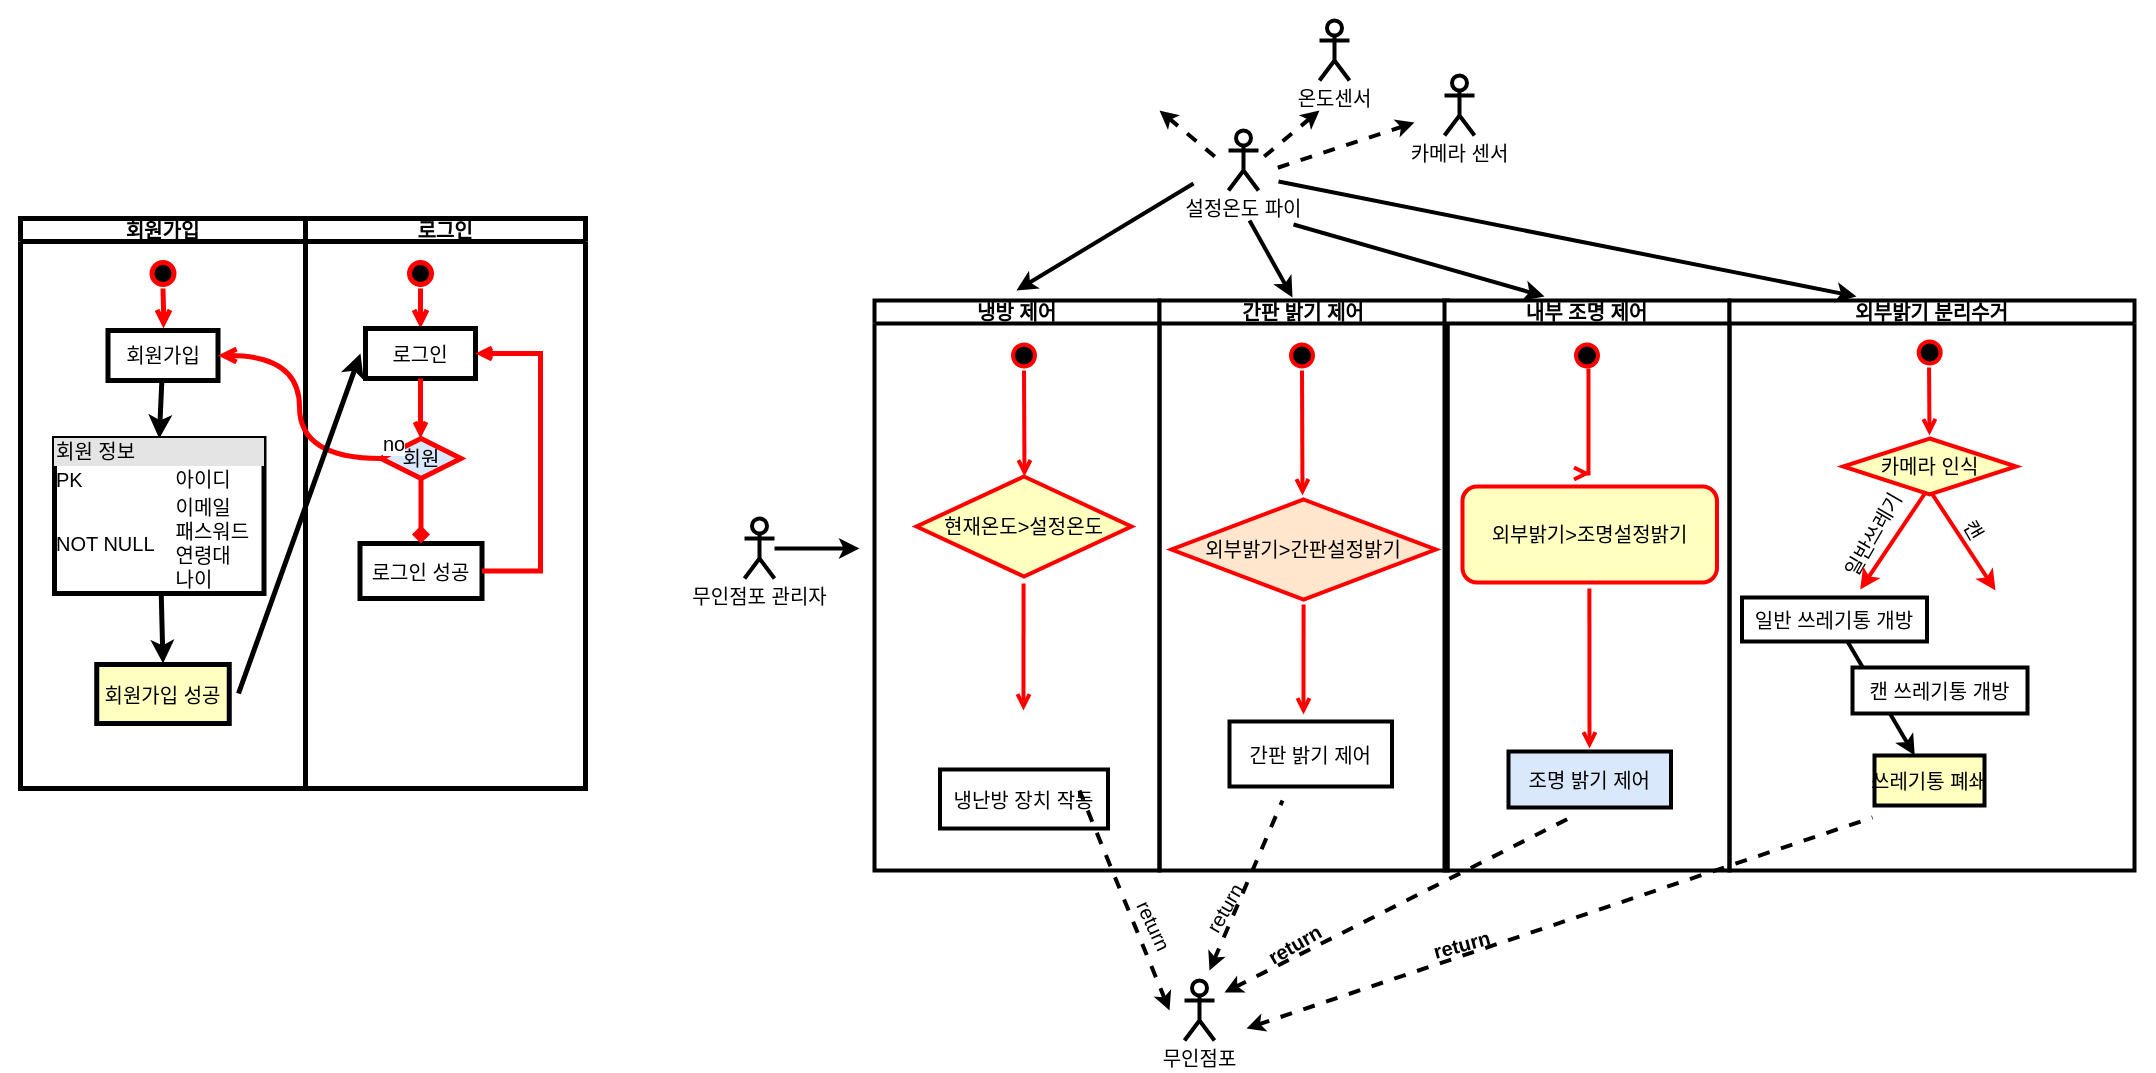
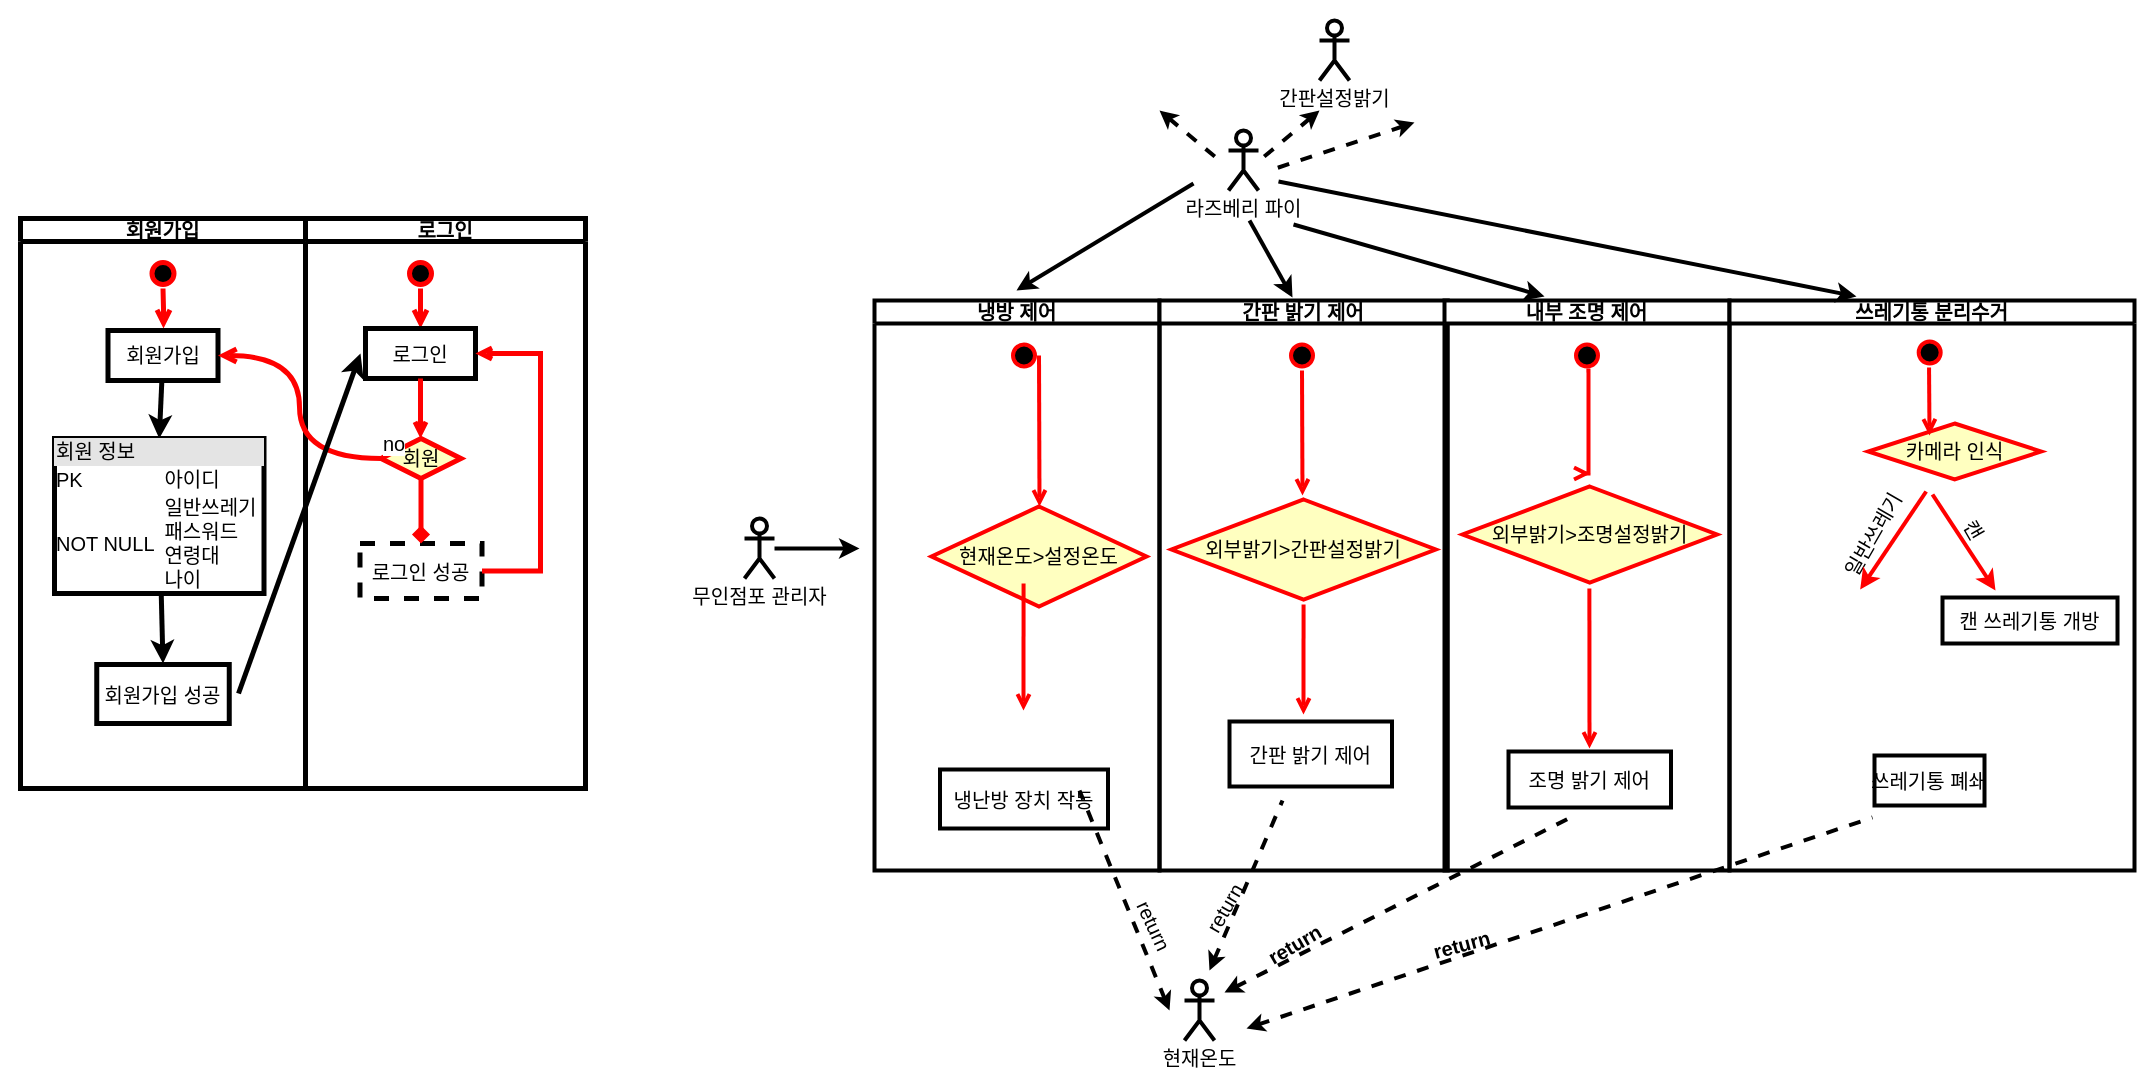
- <mxCell id="29" value="&lt;font style=&quot;font-size: 20px;&quot;&gt;온도센서&lt;/font&gt;" style="shape=umlActor;verticalLabelPosition=bottom;verticalAlign=top;html=1;outlineConnect=0;rounded=0;strokeWidth=4;" vertex="1" parent="1"><mxGeometry x="1319" y="20" width="30" height="60" as="geometry" /></mxCell>
+ <mxCell id="29" value="&lt;font style=&quot;font-size: 20px;&quot;&gt;간판설정밝기&lt;/font&gt;" style="shape=umlActor;verticalLabelPosition=bottom;verticalAlign=top;html=1;outlineConnect=0;rounded=0;strokeWidth=4;" vertex="1" parent="1"><mxGeometry x="1319" y="20" width="30" height="60" as="geometry" /></mxCell>
- <mxCell id="68" value="&lt;font style=&quot;font-size: 20px;&quot;&gt;카메라 센서&lt;/font&gt;" style="shape=umlActor;verticalLabelPosition=bottom;verticalAlign=top;html=1;outlineConnect=0;rounded=0;strokeWidth=4;" vertex="1" parent="1"><mxGeometry x="1444" y="75" width="30" height="60" as="geometry" /></mxCell>
- <mxCell id="45" value="&lt;font style=&quot;font-size: 20px;&quot;&gt;설정온도 파이&lt;/font&gt;" style="shape=umlActor;verticalLabelPosition=bottom;verticalAlign=top;html=1;outlineConnect=0;rounded=0;strokeWidth=4;" vertex="1" parent="1"><mxGeometry x="1228" y="130" width="30" height="60" as="geometry" /></mxCell>
+ <mxCell id="45" value="&lt;font style=&quot;font-size: 20px;&quot;&gt;라즈베리 파이&lt;/font&gt;" style="shape=umlActor;verticalLabelPosition=bottom;verticalAlign=top;html=1;outlineConnect=0;rounded=0;strokeWidth=4;" vertex="1" parent="1"><mxGeometry x="1228" y="130" width="30" height="60" as="geometry" /></mxCell>
- <mxCell id="55" value="외부밝기 분리수거" style="swimlane;whiteSpace=wrap;rounded=0;startSize=23;strokeWidth=4;fontSize=20;" vertex="1" parent="1"><mxGeometry x="1729" y="300" width="405" height="570" as="geometry" /></mxCell>
+ <mxCell id="55" value="쓰레기통 분리수거" style="swimlane;whiteSpace=wrap;rounded=0;startSize=23;strokeWidth=4;fontSize=20;" vertex="1" parent="1"><mxGeometry x="1729" y="300" width="405" height="570" as="geometry" /></mxCell>
- <mxCell id="10" value="회원" style="rhombus;whiteSpace=wrap;html=1;fontColor=#000000;fillColor=#dae8fc;strokeColor=#ff0000;rounded=0;strokeWidth=5;fontSize=20;" vertex="1" parent="2"><mxGeometry x="75.5" y="220" width="80" height="40" as="geometry" /></mxCell>
+ <mxCell id="10" value="회원" style="rhombus;whiteSpace=wrap;html=1;fontColor=#000000;fillColor=#ffffc0;strokeColor=#ff0000;rounded=0;strokeWidth=5;fontSize=20;" vertex="1" parent="2"><mxGeometry x="75.5" y="220" width="80" height="40" as="geometry" /></mxCell>
- <mxCell id="57" value="&lt;font style=&quot;font-size: 20px;&quot;&gt;카메라 인식&lt;/font&gt;" style="rhombus;whiteSpace=wrap;html=1;fontColor=#000000;fillColor=#ffffc0;strokeColor=#ff0000;rounded=0;strokeWidth=4;" vertex="1" parent="55"><mxGeometry x="113.68" y="138" width="173" height="56" as="geometry" /></mxCell>
+ <mxCell id="57" value="&lt;font style=&quot;font-size: 20px;&quot;&gt;카메라 인식&lt;/font&gt;" style="rhombus;whiteSpace=wrap;html=1;fontColor=#000000;fillColor=#ffffc0;strokeColor=#ff0000;rounded=0;strokeWidth=4;" vertex="1" parent="55"><mxGeometry x="138.68" y="123" width="173" height="56" as="geometry" /></mxCell>
- <mxCell id="25" value="&lt;div style=&quot;box-sizing: border-box; width: 100%; background: rgb(228, 228, 228); padding: 2px; font-size: 20px;&quot;&gt;회원 정보&lt;/div&gt;&lt;table cellspacing=&quot;0&quot; cellpadding=&quot;2&quot; style=&quot;width: 100%; font-size: 20px;&quot;&gt;&lt;tbody style=&quot;font-size: 20px;&quot;&gt;&lt;tr style=&quot;font-size: 20px;&quot;&gt;&lt;td style=&quot;font-size: 20px;&quot;&gt;PK&lt;/td&gt;&lt;td style=&quot;font-size: 20px;&quot;&gt;아이디&lt;/td&gt;&lt;/tr&gt;&lt;tr style=&quot;font-size: 20px;&quot;&gt;&lt;td style=&quot;font-size: 20px;&quot;&gt;&lt;p style=&quot;font-size: 20px;&quot;&gt;NOT NULL&lt;/p&gt;&lt;/td&gt;&lt;td style=&quot;font-size: 20px;&quot;&gt;이메일&lt;br style=&quot;font-size: 20px;&quot;&gt;패스워드&lt;br style=&quot;font-size: 20px;&quot;&gt;연령대&lt;br style=&quot;font-size: 20px;&quot;&gt;나이&lt;br style=&quot;font-size: 20px;&quot;&gt;&lt;/td&gt;&lt;/tr&gt;&lt;/tbody&gt;&lt;/table&gt;" style="verticalAlign=top;align=left;overflow=fill;html=1;whiteSpace=wrap;rounded=0;strokeWidth=5;fontSize=20;" vertex="1" parent="19"><mxGeometry x="34" y="220" width="209.5" height="155" as="geometry" /></mxCell>
+ <mxCell id="25" value="&lt;div style=&quot;box-sizing: border-box; width: 100%; background: rgb(228, 228, 228); padding: 2px; font-size: 20px;&quot;&gt;회원 정보&lt;/div&gt;&lt;table cellspacing=&quot;0&quot; cellpadding=&quot;2&quot; style=&quot;width: 100%; font-size: 20px;&quot;&gt;&lt;tbody style=&quot;font-size: 20px;&quot;&gt;&lt;tr style=&quot;font-size: 20px;&quot;&gt;&lt;td style=&quot;font-size: 20px;&quot;&gt;PK&lt;/td&gt;&lt;td style=&quot;font-size: 20px;&quot;&gt;아이디&lt;/td&gt;&lt;/tr&gt;&lt;tr style=&quot;font-size: 20px;&quot;&gt;&lt;td style=&quot;font-size: 20px;&quot;&gt;&lt;p style=&quot;font-size: 20px;&quot;&gt;NOT NULL&lt;/p&gt;&lt;/td&gt;&lt;td style=&quot;font-size: 20px;&quot;&gt;일반쓰레기&lt;br style=&quot;font-size: 20px;&quot;&gt;패스워드&lt;br style=&quot;font-size: 20px;&quot;&gt;연령대&lt;br style=&quot;font-size: 20px;&quot;&gt;나이&lt;br style=&quot;font-size: 20px;&quot;&gt;&lt;/td&gt;&lt;/tr&gt;&lt;/tbody&gt;&lt;/table&gt;" style="verticalAlign=top;align=left;overflow=fill;html=1;whiteSpace=wrap;rounded=0;strokeWidth=5;fontSize=20;" vertex="1" parent="19"><mxGeometry x="34" y="220" width="209.5" height="155" as="geometry" /></mxCell>
- <mxCell id="16" value="&lt;font style=&quot;font-size: 20px;&quot;&gt;현재온도&amp;gt;설정온도&lt;/font&gt;" style="rhombus;whiteSpace=wrap;html=1;fontColor=#000000;fillColor=#ffffc0;strokeColor=#ff0000;rounded=0;strokeWidth=4;" vertex="1" parent="13"><mxGeometry x="42" y="176" width="215" height="100" as="geometry" /></mxCell>
+ <mxCell id="16" value="&lt;font style=&quot;font-size: 20px;&quot;&gt;현재온도&amp;gt;설정온도&lt;/font&gt;" style="rhombus;whiteSpace=wrap;html=1;fontColor=#000000;fillColor=#ffffc0;strokeColor=#ff0000;rounded=0;strokeWidth=4;" vertex="1" parent="13"><mxGeometry x="57" y="206" width="215" height="100" as="geometry" /></mxCell>
- <mxCell id="39" value="&lt;font style=&quot;font-size: 20px;&quot;&gt;외부밝기&amp;gt;조명설정밝기&lt;/font&gt;" style="whiteSpace=wrap;html=1;fontColor=#000000;fillColor=#ffffc0;strokeColor=#ff0000;strokeWidth=4;rounded=1;" vertex="1" parent="37"><mxGeometry x="18" y="186" width="254.5" height="96" as="geometry" /></mxCell>
+ <mxCell id="39" value="&lt;font style=&quot;font-size: 20px;&quot;&gt;외부밝기&amp;gt;조명설정밝기&lt;/font&gt;" style="rhombus;whiteSpace=wrap;html=1;fontColor=#000000;fillColor=#ffffc0;strokeColor=#ff0000;rounded=0;strokeWidth=4;" vertex="1" parent="37"><mxGeometry x="18" y="186" width="254.5" height="96" as="geometry" /></mxCell>
- <mxCell id="33" value="&lt;font style=&quot;font-size: 20px;&quot;&gt;외부밝기&amp;gt;간판설정밝기&lt;/font&gt;" style="rhombus;whiteSpace=wrap;html=1;fontColor=#000000;fillColor=#ffe6cc;strokeColor=#ff0000;rounded=0;strokeWidth=4;" vertex="1" parent="31"><mxGeometry x="12" y="199" width="264.25" height="100" as="geometry" /></mxCell>
+ <mxCell id="33" value="&lt;font style=&quot;font-size: 20px;&quot;&gt;외부밝기&amp;gt;간판설정밝기&lt;/font&gt;" style="rhombus;whiteSpace=wrap;html=1;fontColor=#000000;fillColor=#ffffc0;strokeColor=#ff0000;rounded=0;strokeWidth=4;" vertex="1" parent="31"><mxGeometry x="12" y="199" width="264.25" height="100" as="geometry" /></mxCell>
- <mxCell id="7" value="로그인 성공" style="rounded=0;strokeWidth=5;fontSize=20;" vertex="1" parent="2"><mxGeometry x="54.5" y="325" width="122" height="55" as="geometry" /></mxCell>
+ <mxCell id="7" value="로그인 성공" style="rounded=0;strokeWidth=5;fontSize=20;dashed=1;" vertex="1" parent="2"><mxGeometry x="54.5" y="325" width="122" height="55" as="geometry" /></mxCell>
- <mxCell id="59" value="일반 쓰레기통 개방" style="rounded=0;strokeWidth=4;fontSize=20;" vertex="1" parent="55"><mxGeometry x="12.5" y="297" width="185" height="44" as="geometry" /></mxCell>
- <mxCell id="61" value="캔 쓰레기통 개방" style="rounded=0;strokeWidth=4;fontSize=20;" vertex="1" parent="55"><mxGeometry x="123" y="367" width="175" height="46" as="geometry" /></mxCell>
+ <mxCell id="61" value="캔 쓰레기통 개방" style="rounded=0;strokeWidth=4;fontSize=20;" vertex="1" parent="55"><mxGeometry x="213" y="297" width="175" height="46" as="geometry" /></mxCell>
- <mxCell id="26" value="회원가입 성공" style="rounded=0;strokeWidth=5;fontSize=20;fillColor=#ffffc0;" vertex="1" parent="19"><mxGeometry x="76.25" y="446" width="132.5" height="59" as="geometry" /></mxCell>
+ <mxCell id="26" value="회원가입 성공" style="rounded=0;strokeWidth=5;fontSize=20;" vertex="1" parent="19"><mxGeometry x="76.25" y="446" width="132.5" height="59" as="geometry" /></mxCell>
- <mxCell id="58" style="edgeStyle=none;curved=1;rounded=0;orthogonalLoop=1;jettySize=auto;html=1;fontSize=12;startSize=8;endSize=8;strokeWidth=4;" edge="1" parent="55" source="59" target="64"><mxGeometry relative="1" as="geometry" /></mxCell>
- <mxCell id="40" value="조명 밝기 제어" style="rounded=0;strokeWidth=4;fontSize=20;fillColor=#dae8fc;" vertex="1" parent="37"><mxGeometry x="64" y="451" width="162.5" height="56" as="geometry" /></mxCell>
+ <mxCell id="40" value="조명 밝기 제어" style="rounded=0;strokeWidth=4;fontSize=20;" vertex="1" parent="37"><mxGeometry x="64" y="451" width="162.5" height="56" as="geometry" /></mxCell>
- <mxCell id="64" value="쓰레기통 폐쇄" style="rounded=0;strokeWidth=4;fontSize=20;fillColor=#ffffc0;" vertex="1" parent="55"><mxGeometry x="145" y="455" width="110" height="50" as="geometry" /></mxCell>
+ <mxCell id="64" value="쓰레기통 폐쇄" style="rounded=0;strokeWidth=4;fontSize=20;" vertex="1" parent="55"><mxGeometry x="145" y="455" width="110" height="50" as="geometry" /></mxCell>
- <mxCell id="48" value="&lt;font style=&quot;font-size: 20px;&quot;&gt;무인점포&lt;/font&gt;" style="shape=umlActor;verticalLabelPosition=bottom;verticalAlign=top;html=1;outlineConnect=0;rounded=0;strokeWidth=4;" vertex="1" parent="1"><mxGeometry x="1184" y="980" width="30" height="60" as="geometry" /></mxCell>
+ <mxCell id="48" value="&lt;font style=&quot;font-size: 20px;&quot;&gt;현재온도&lt;/font&gt;" style="shape=umlActor;verticalLabelPosition=bottom;verticalAlign=top;html=1;outlineConnect=0;rounded=0;strokeWidth=4;" vertex="1" parent="1"><mxGeometry x="1184" y="980" width="30" height="60" as="geometry" /></mxCell>
